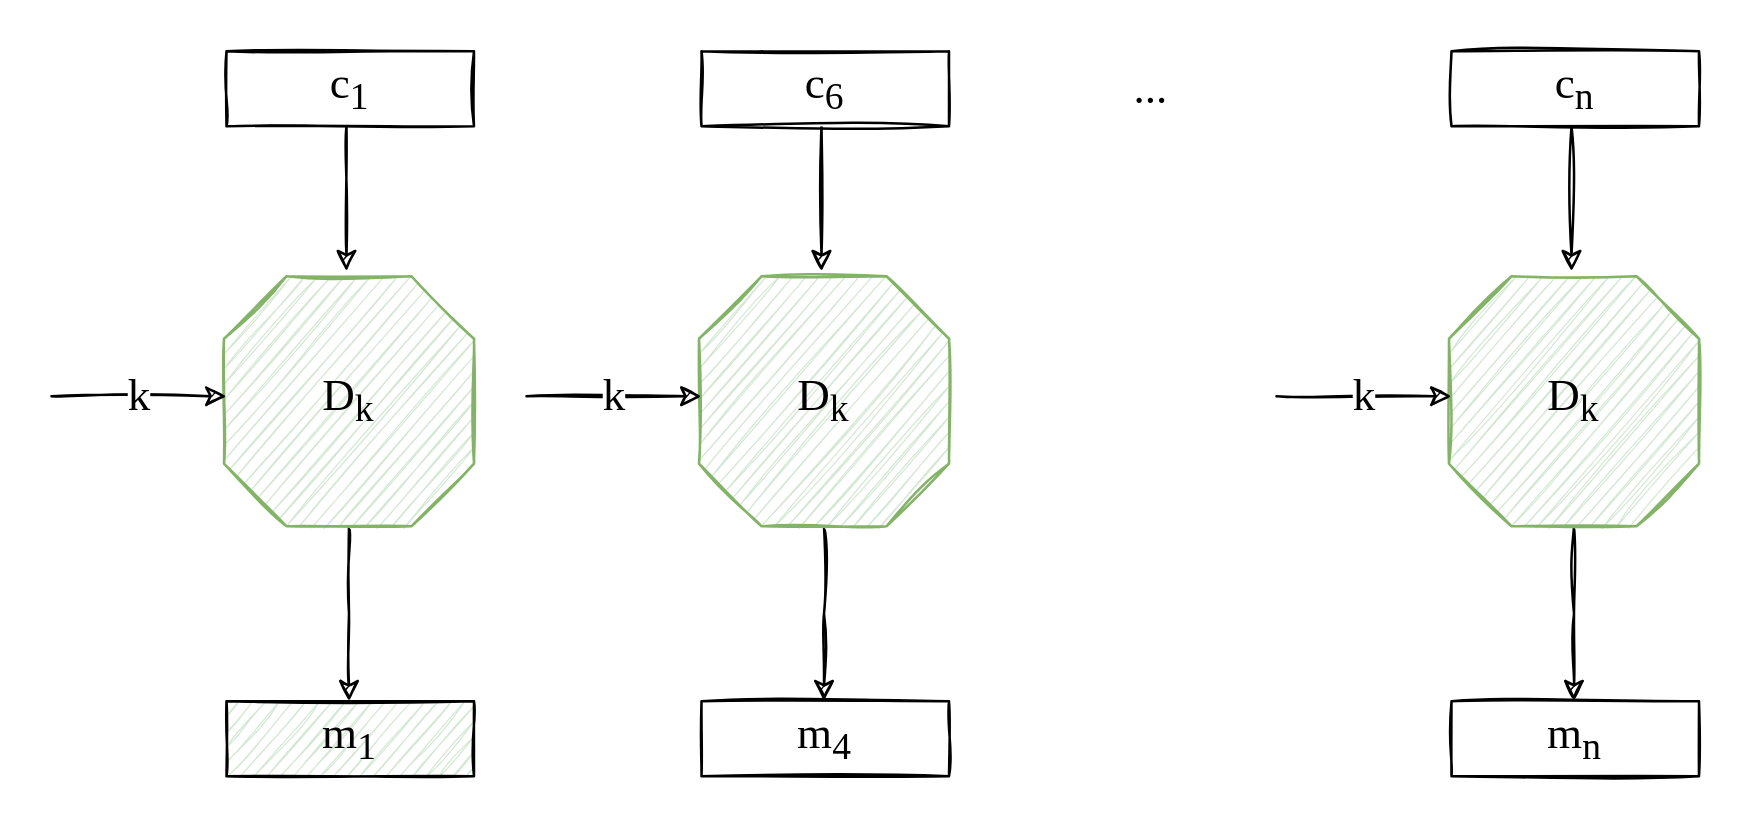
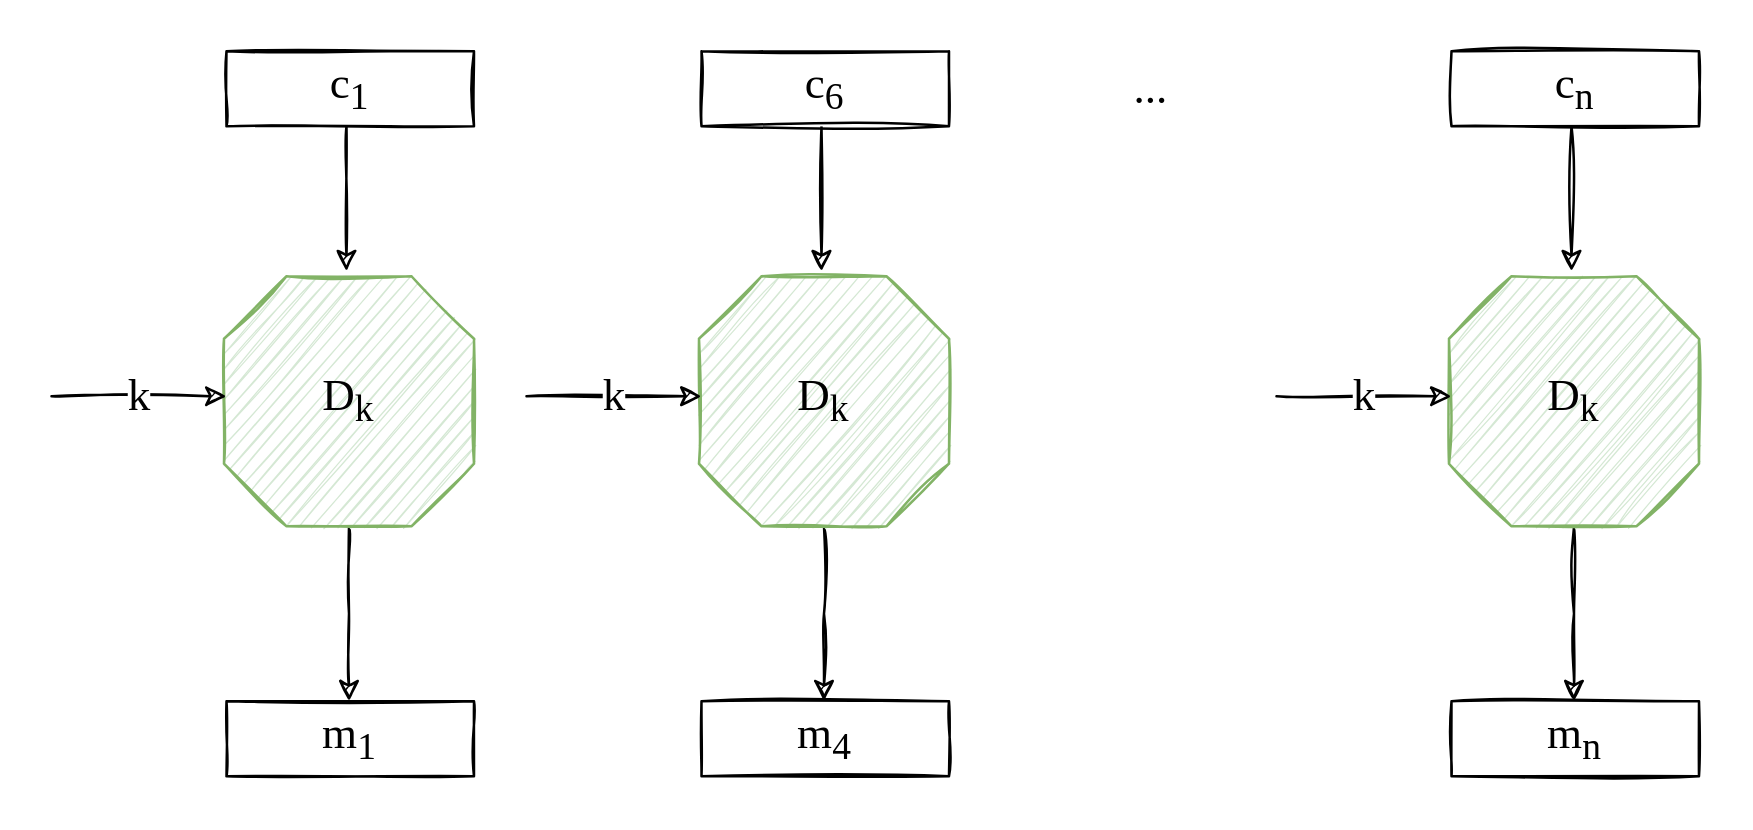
- <mxCell id="8" value="m&lt;sub&gt;1&lt;/sub&gt;" style="rounded=0;whiteSpace=wrap;html=1;sketch=1;fontSize=18;fontFamily=Maven Pro;fillColor=#d5e8d4;" vertex="1" parent="1"><mxGeometry x="90" y="280" width="99" height="30" as="geometry" /></mxCell>
+ <mxCell id="8" value="m&lt;sub&gt;1&lt;/sub&gt;" style="rounded=0;whiteSpace=wrap;html=1;sketch=1;fontSize=18;fontFamily=Maven Pro;" vertex="1" parent="1"><mxGeometry x="90" y="280" width="99" height="30" as="geometry" /></mxCell>
